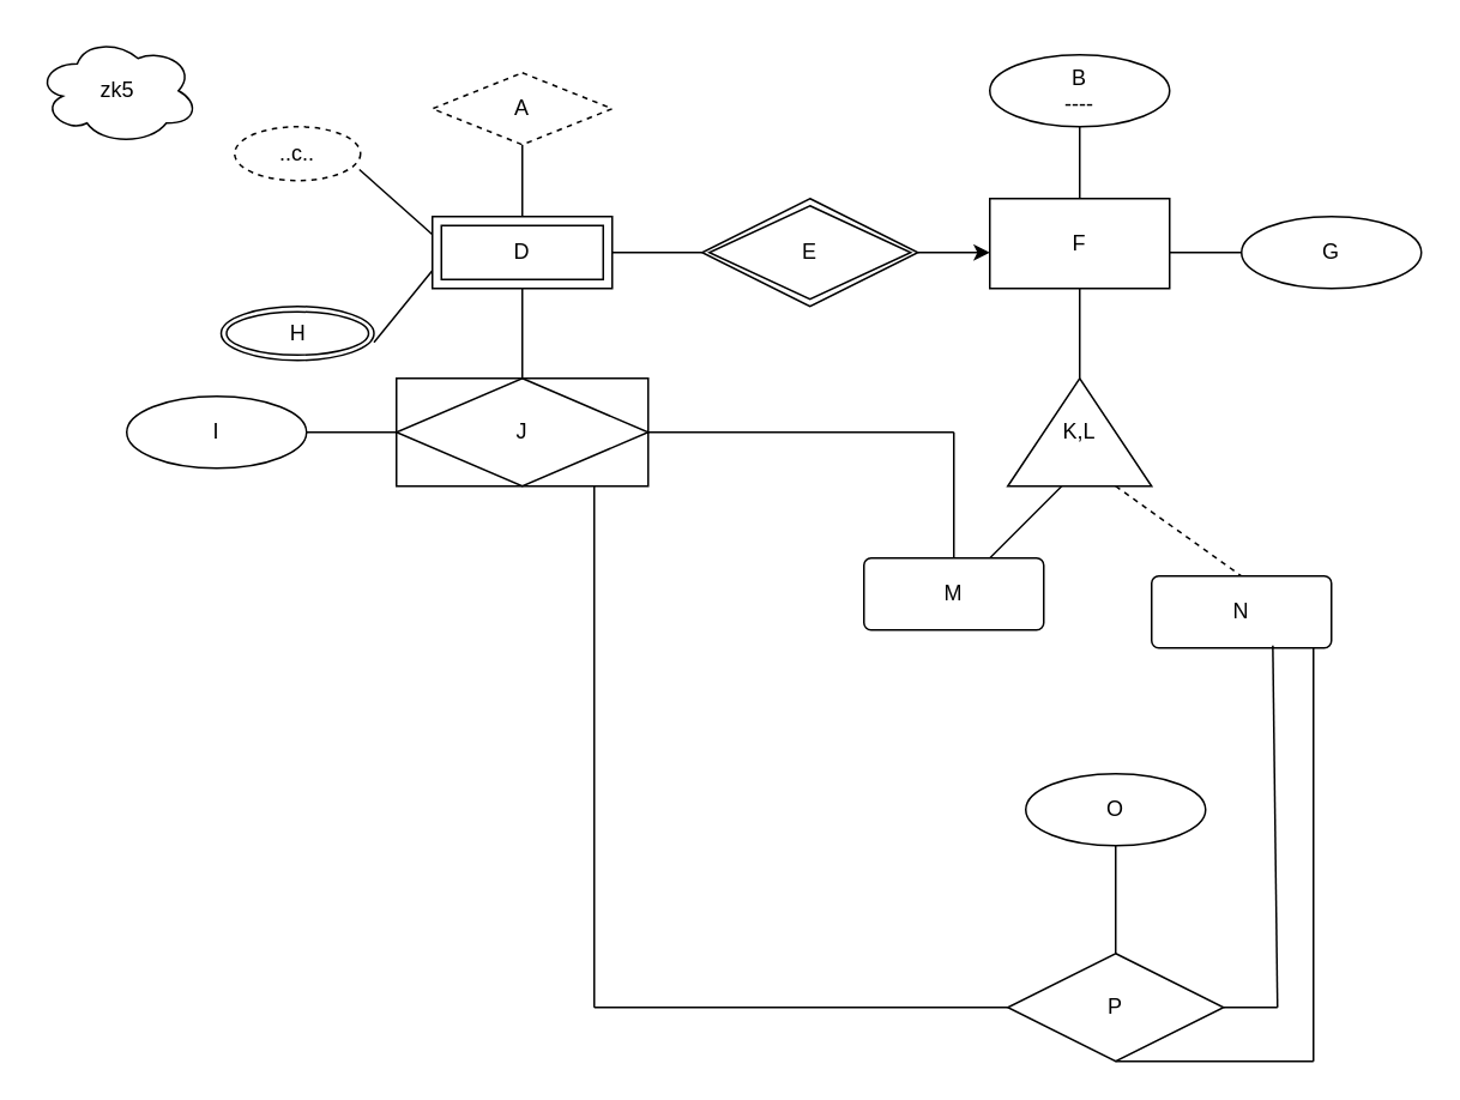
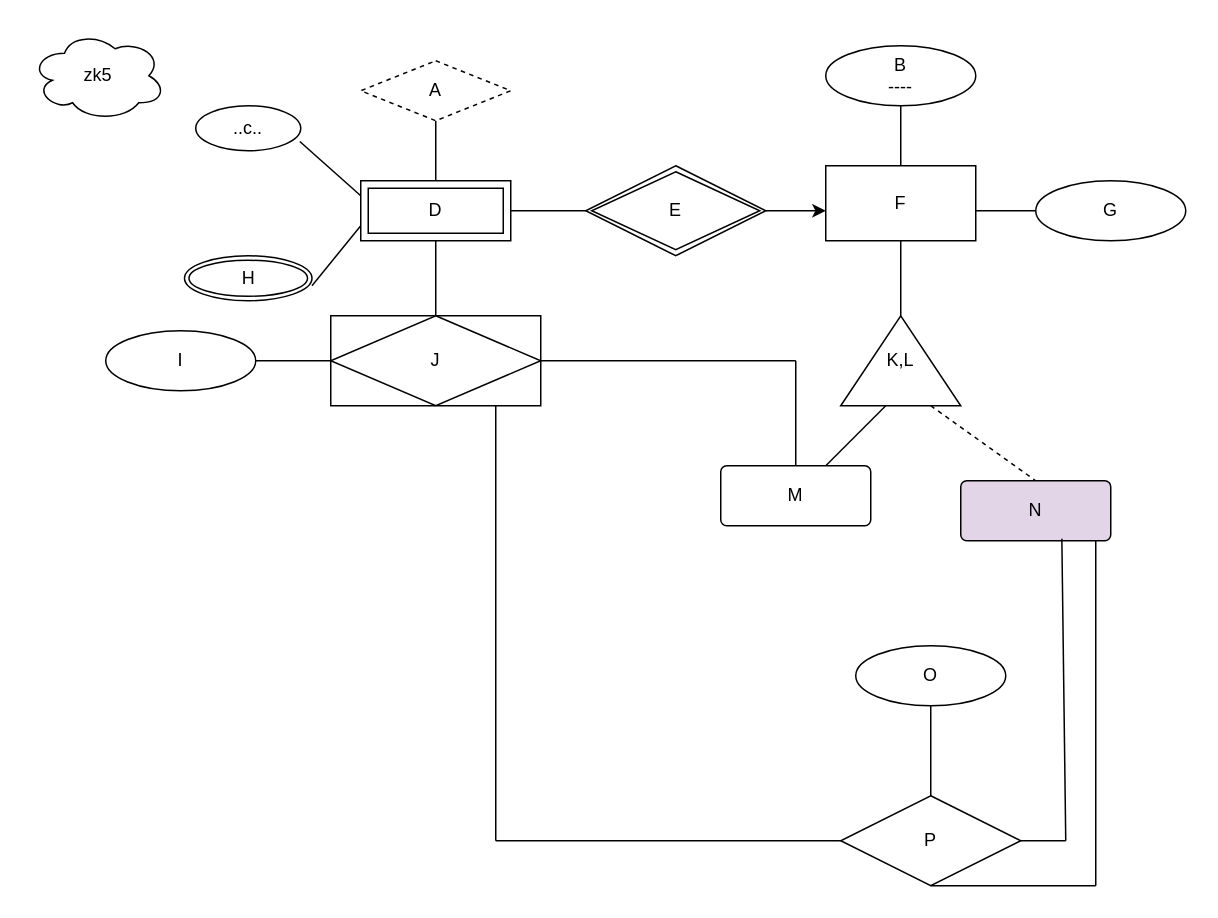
- <mxCell id="3" value="..c.." style="ellipse;whiteSpace=wrap;html=1;dashed=1;" vertex="1" parent="1"><mxGeometry x="130" y="70" width="70" height="30" as="geometry" /></mxCell>
+ <mxCell id="3" value="..c.." style="ellipse;whiteSpace=wrap;html=1;" vertex="1" parent="1"><mxGeometry x="130" y="70" width="70" height="30" as="geometry" /></mxCell>
- <mxCell id="23" value="N" style="rounded=1;arcSize=10;whiteSpace=wrap;html=1;align=center;" vertex="1" parent="1"><mxGeometry x="640" y="320" width="100" height="40" as="geometry" /></mxCell>
+ <mxCell id="23" value="N" style="rounded=1;arcSize=10;whiteSpace=wrap;html=1;align=center;fillColor=#e1d5e7;" vertex="1" parent="1"><mxGeometry x="640" y="320" width="100" height="40" as="geometry" /></mxCell>
